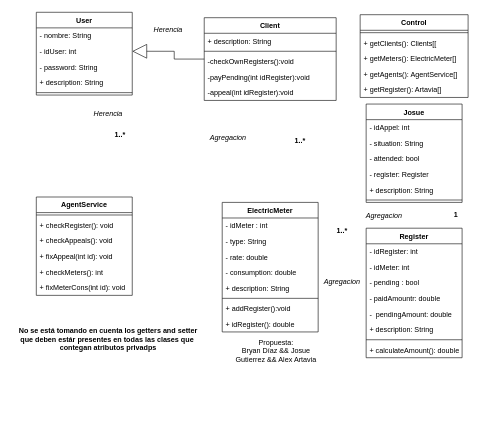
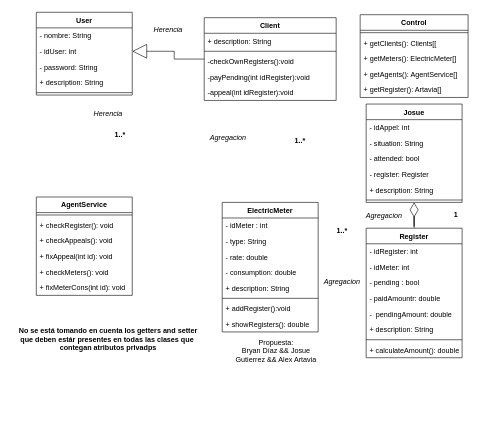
+ <mxCell id="46" style="edgeStyle=orthogonalEdgeStyle;rounded=0;orthogonalLoop=1;jettySize=auto;html=1;entryX=0.5;entryY=0;entryDx=0;entryDy=0;startArrow=diamondThin;startFill=0;endArrow=none;endFill=0;startSize=22;endSize=22;" parent="1" source="47" target="24" edge="1"><mxGeometry relative="1" as="geometry" /></mxCell>
- <mxCell id="44" value="+ checkMeters(): int" style="text;strokeColor=none;fillColor=none;align=left;verticalAlign=top;spacingLeft=4;spacingRight=4;overflow=hidden;rotatable=0;points=[[0,0.5],[1,0.5]];portConstraint=eastwest;" parent="39" vertex="1"><mxGeometry y="112" width="160" height="26" as="geometry" /></mxCell>
+ <mxCell id="44" value="+ checkMeters(): void" style="text;strokeColor=none;fillColor=none;align=left;verticalAlign=top;spacingLeft=4;spacingRight=4;overflow=hidden;rotatable=0;points=[[0,0.5],[1,0.5]];portConstraint=eastwest;" parent="39" vertex="1"><mxGeometry y="112" width="160" height="26" as="geometry" /></mxCell>
- <mxCell id="17" value="+ idRegister(): double" style="text;strokeColor=none;fillColor=none;align=left;verticalAlign=top;spacingLeft=4;spacingRight=4;overflow=hidden;rotatable=0;points=[[0,0.5],[1,0.5]];portConstraint=eastwest;" vertex="1" parent="9"><mxGeometry y="190" width="160" height="26" as="geometry" /></mxCell>
+ <mxCell id="17" value="+ showRegisters(): double" style="text;strokeColor=none;fillColor=none;align=left;verticalAlign=top;spacingLeft=4;spacingRight=4;overflow=hidden;rotatable=0;points=[[0,0.5],[1,0.5]];portConstraint=eastwest;" vertex="1" parent="9"><mxGeometry y="190" width="160" height="26" as="geometry" /></mxCell>
